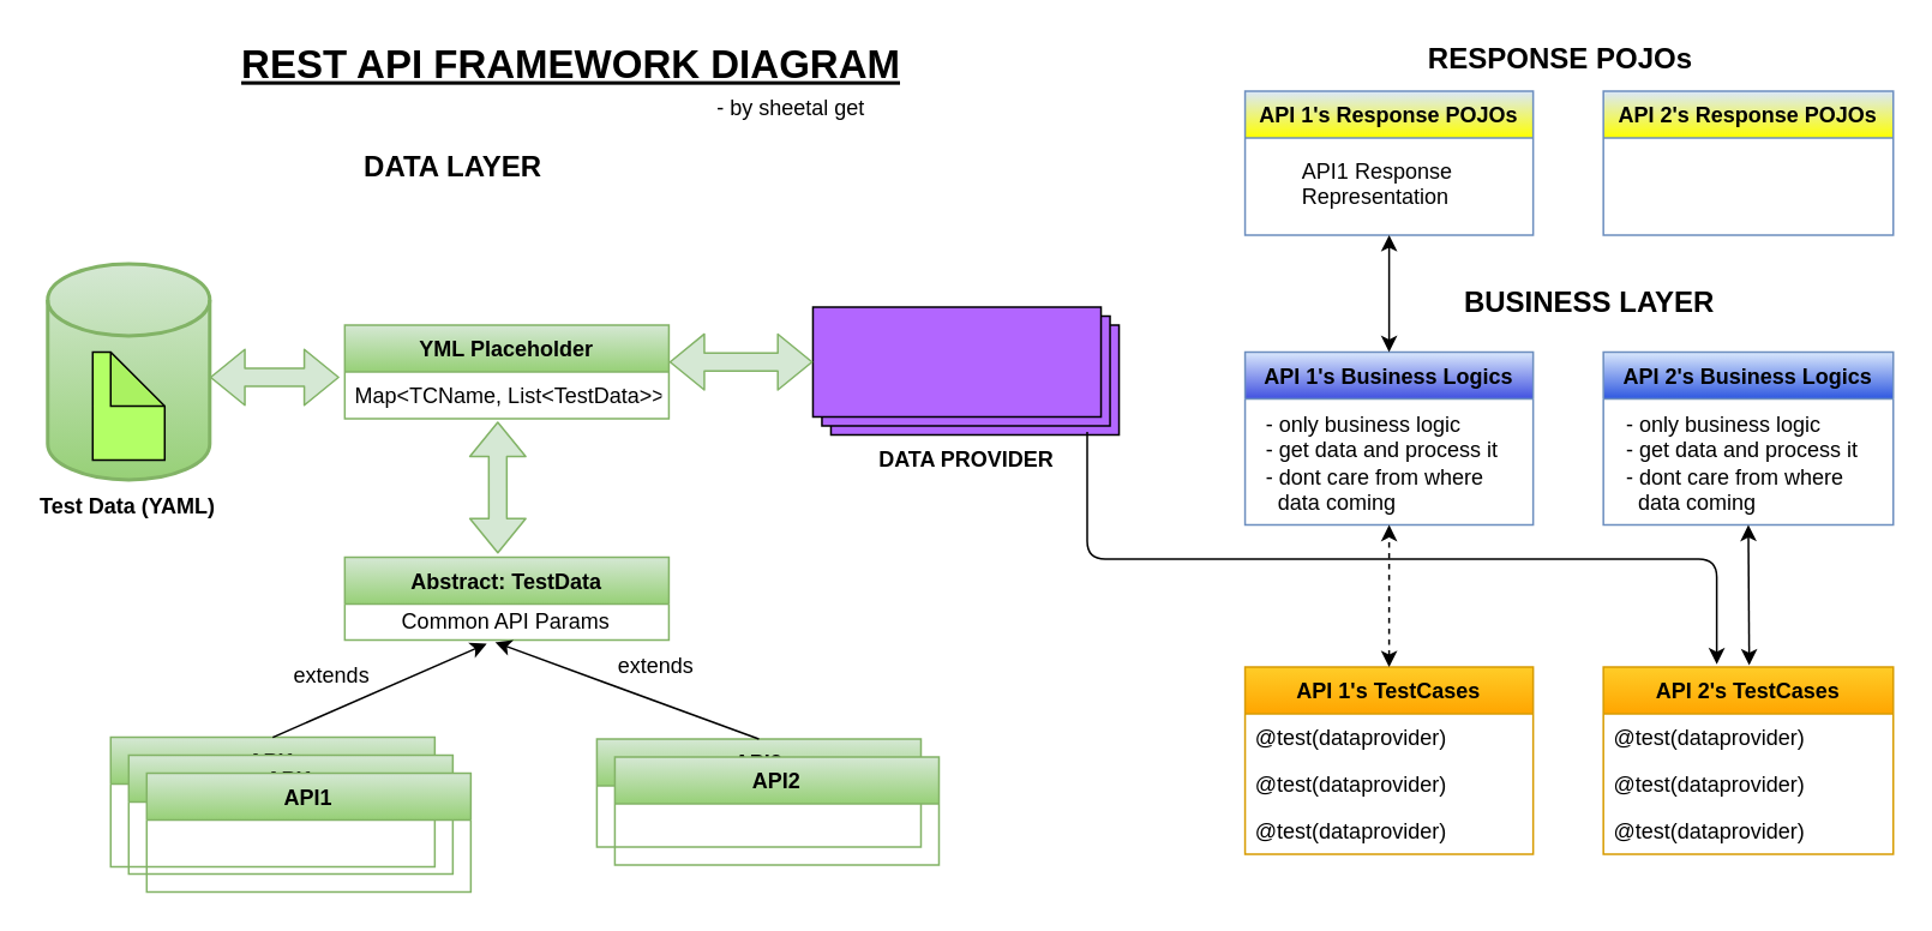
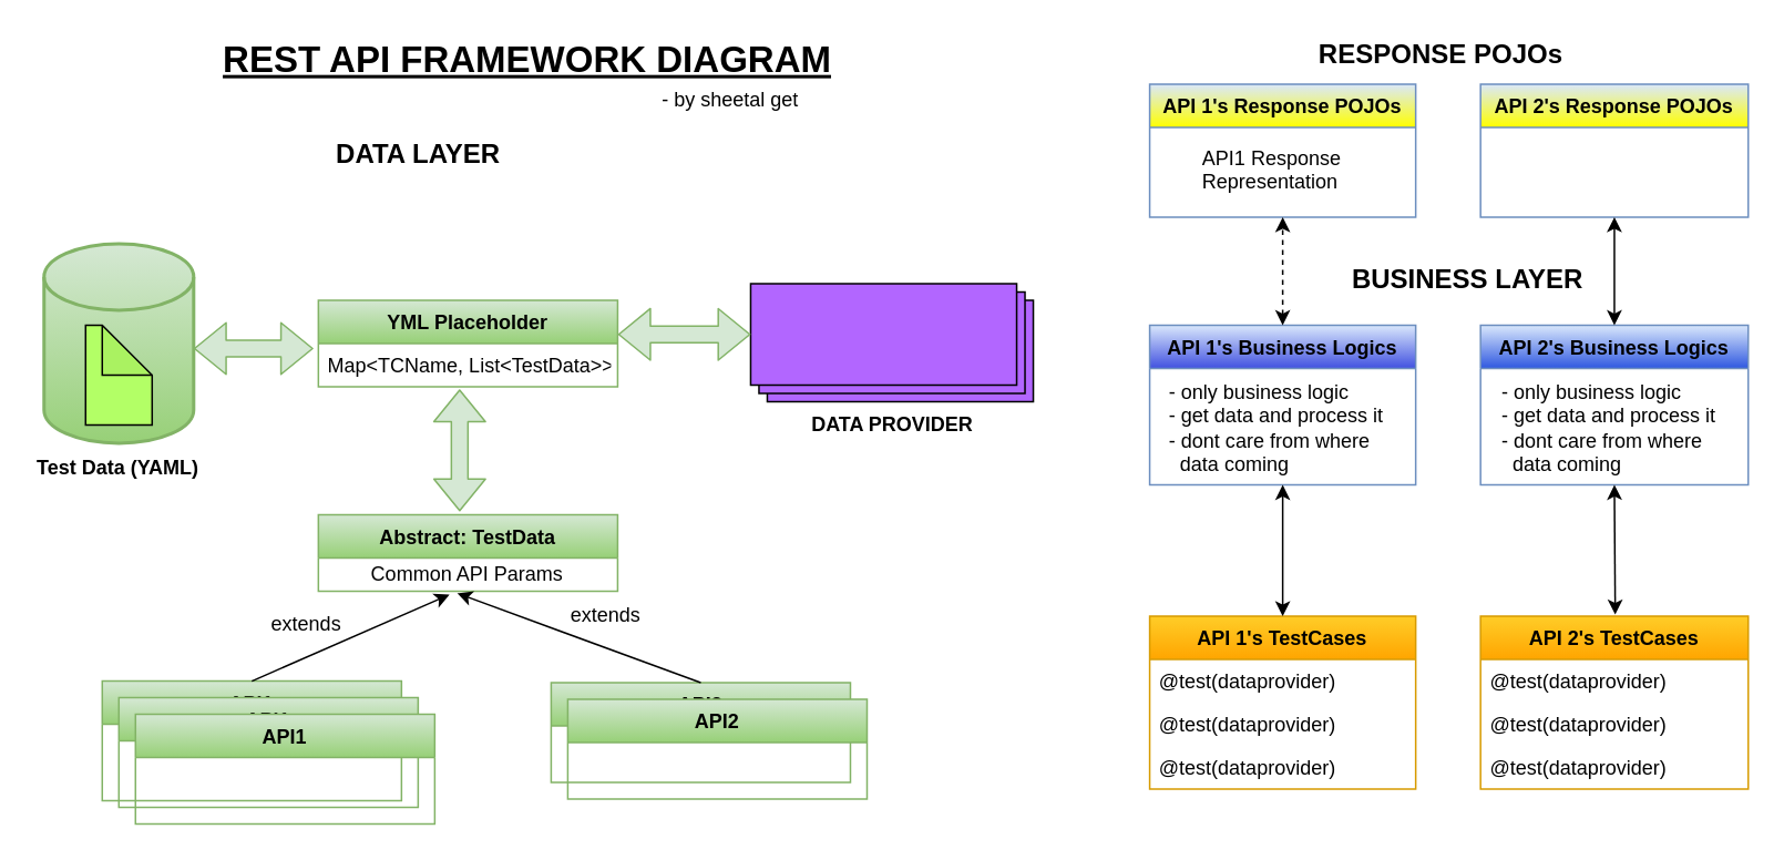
+ <mxCell id="27" value="" style="endArrow=classic;startArrow=classic;html=1;entryX=0.5;entryY=1;entryDx=0;entryDy=0;" parent="1" source="20" target="24" edge="1"><mxGeometry width="50" height="50" relative="1" as="geometry"><mxPoint x="781" y="205" as="sourcePoint" /><mxPoint x="971" y="160" as="targetPoint" /></mxGeometry></mxCell>
- <mxCell id="26" value="" style="endArrow=classic;startArrow=classic;html=1;exitX=0.5;exitY=0;exitDx=0;exitDy=0;entryX=0.5;entryY=1;entryDx=0;entryDy=0;" parent="1" source="19" target="23" edge="1"><mxGeometry width="50" height="50" relative="1" as="geometry"><mxPoint x="626" y="179.5" as="sourcePoint" /><mxPoint x="676" y="129.5" as="targetPoint" /></mxGeometry></mxCell>
+ <mxCell id="26" value="" style="endArrow=classic;startArrow=classic;html=1;exitX=0.5;exitY=0;exitDx=0;exitDy=0;entryX=0.5;entryY=1;entryDx=0;entryDy=0;dashed=1;" parent="1" source="19" target="23" edge="1"><mxGeometry width="50" height="50" relative="1" as="geometry"><mxPoint x="626" y="179.5" as="sourcePoint" /><mxPoint x="676" y="129.5" as="targetPoint" /></mxGeometry></mxCell>
- <mxCell id="28" value="" style="edgeStyle=elbowEdgeStyle;elbow=vertical;endArrow=classic;html=1;entryX=0.391;entryY=-0.015;entryDx=0;entryDy=0;exitX=0.896;exitY=0.977;exitDx=0;exitDy=0;exitPerimeter=0;entryPerimeter=0;" parent="1" source="18" target="13" edge="1"><mxGeometry width="50" height="50" relative="1" as="geometry"><mxPoint x="651" y="340" as="sourcePoint" /><mxPoint x="515" y="270" as="targetPoint" /><Array as="points"><mxPoint x="631" y="310" /><mxPoint x="791" y="340" /></Array></mxGeometry></mxCell>
- <mxCell id="30" value="" style="endArrow=classic;startArrow=classic;html=1;entryX=0.5;entryY=1;entryDx=0;entryDy=0;exitX=0.5;exitY=0;exitDx=0;exitDy=0;dashed=1;" parent="1" source="9" target="19" edge="1"><mxGeometry width="50" height="50" relative="1" as="geometry"><mxPoint x="981" y="379" as="sourcePoint" /><mxPoint x="980.5" y="301" as="targetPoint" /></mxGeometry></mxCell>
+ <mxCell id="30" value="" style="endArrow=classic;startArrow=classic;html=1;entryX=0.5;entryY=1;entryDx=0;entryDy=0;exitX=0.5;exitY=0;exitDx=0;exitDy=0;" parent="1" source="9" target="19" edge="1"><mxGeometry width="50" height="50" relative="1" as="geometry"><mxPoint x="981" y="379" as="sourcePoint" /><mxPoint x="980.5" y="301" as="targetPoint" /></mxGeometry></mxCell>
